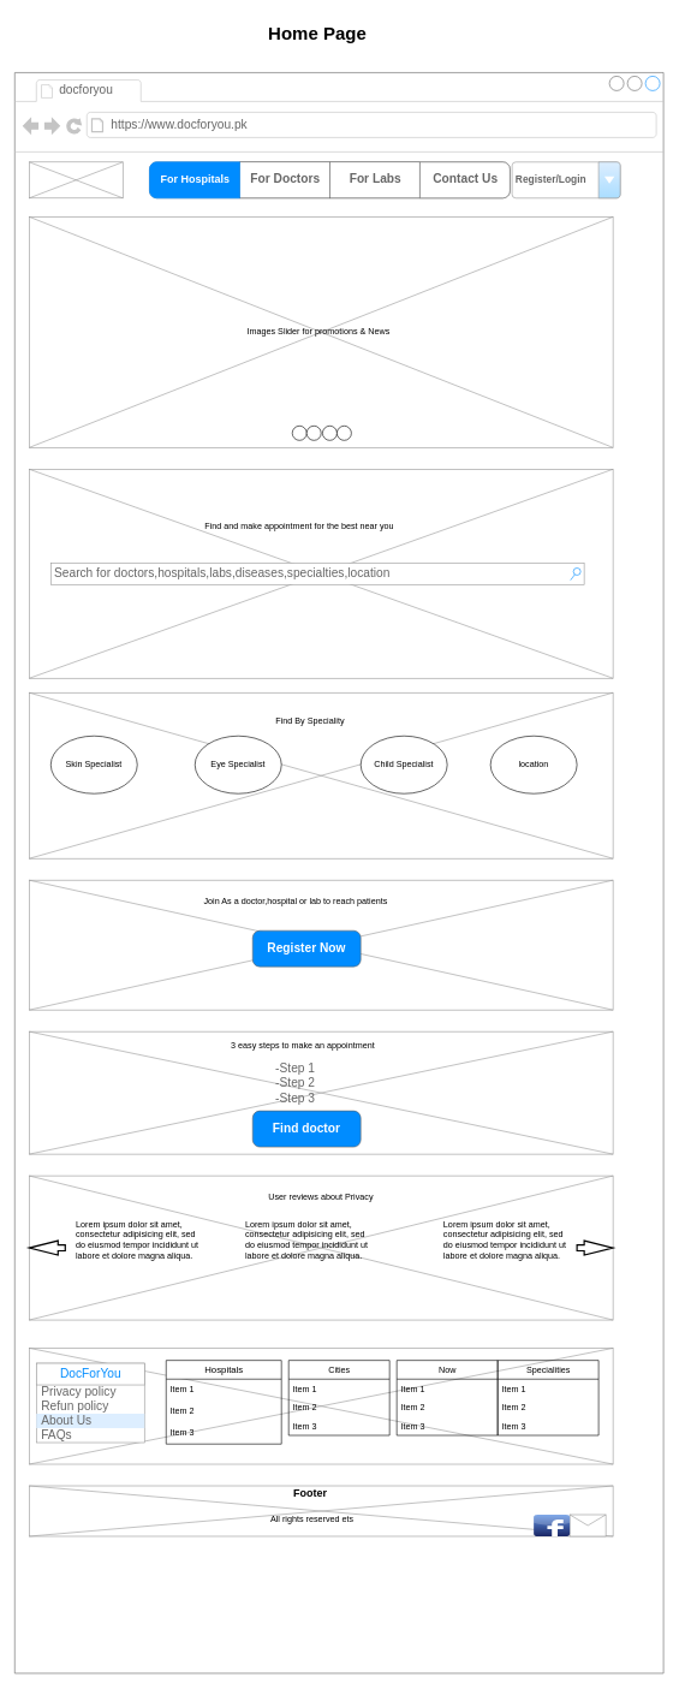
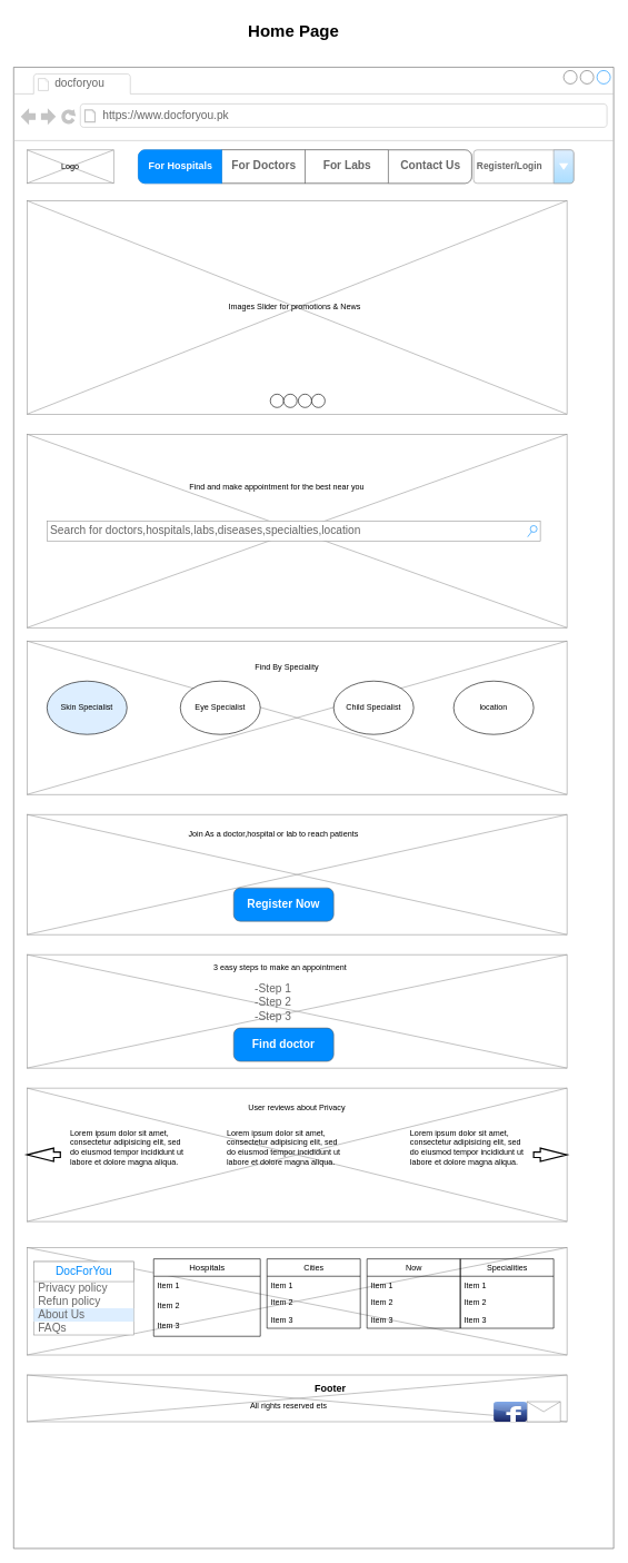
+ <mxCell id="6" value="Logo" style="text;html=1;strokeColor=none;fillColor=none;align=center;verticalAlign=middle;whiteSpace=wrap;rounded=0;" parent="2" vertex="1"><mxGeometry x="65" y="132" width="40" height="34" as="geometry" /></mxCell>
- <mxCell id="24" value="Skin Specialist" style="ellipse;whiteSpace=wrap;html=1;fillColor=#FFFFFF;" vertex="1" parent="2"><mxGeometry x="50" y="920" width="120" height="80" as="geometry" /></mxCell>
+ <mxCell id="24" value="Skin Specialist" style="ellipse;whiteSpace=wrap;html=1;fillColor=#ddeeff;" vertex="1" parent="2"><mxGeometry x="50" y="920" width="120" height="80" as="geometry" /></mxCell>
- <mxCell id="30" value="Register Now" style="strokeWidth=1;shadow=0;dashed=0;align=center;html=1;shape=mxgraph.mockup.buttons.button;strokeColor=#666666;fontColor=#ffffff;mainText=;buttonStyle=round;fontSize=17;fontStyle=1;fillColor=#008cff;whiteSpace=wrap;" vertex="1" parent="2"><mxGeometry x="330" y="1190" width="150" height="50" as="geometry" /></mxCell>
+ <mxCell id="30" value="Register Now" style="strokeWidth=1;shadow=0;dashed=0;align=center;html=1;shape=mxgraph.mockup.buttons.button;strokeColor=#666666;fontColor=#ffffff;mainText=;buttonStyle=round;fontSize=17;fontStyle=1;fillColor=#008cff;whiteSpace=wrap;" vertex="1" parent="2"><mxGeometry x="330" y="1230" width="150" height="50" as="geometry" /></mxCell>
- <mxCell id="56" value="&lt;font style=&quot;font-size: 15px&quot;&gt;&lt;b&gt;Footer&lt;/b&gt;&lt;/font&gt;" style="text;html=1;strokeColor=none;fillColor=none;align=center;verticalAlign=middle;whiteSpace=wrap;rounded=0;" vertex="1" parent="2"><mxGeometry x="390" y="1960" width="40" height="20" as="geometry" /></mxCell>
+ <mxCell id="56" value="&lt;font style=&quot;font-size: 15px&quot;&gt;&lt;b&gt;Footer&lt;/b&gt;&lt;/font&gt;" style="text;html=1;strokeColor=none;fillColor=none;align=center;verticalAlign=middle;whiteSpace=wrap;rounded=0;" vertex="1" parent="2"><mxGeometry x="455" y="1970" width="40" height="20" as="geometry" /></mxCell>
